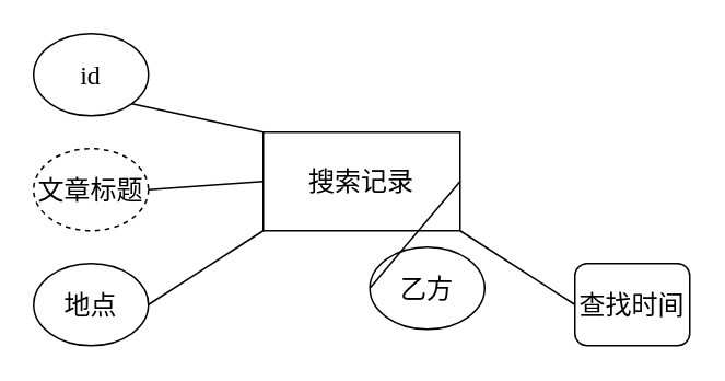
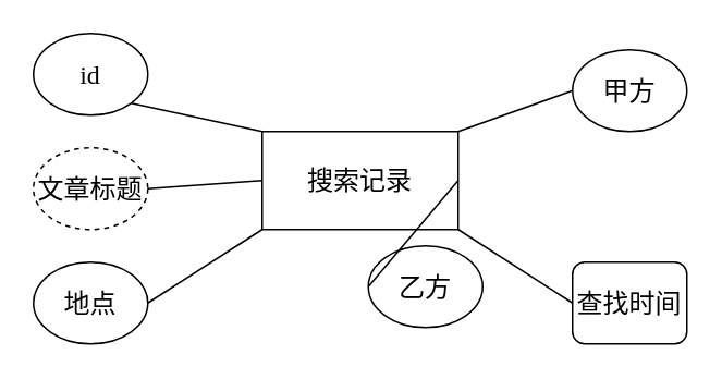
+ <mxCell id="8" value="甲方" style="ellipse;whiteSpace=wrap;html=1;fontFamily=Times New Roman;fontSize=16;" parent="1" vertex="1"><mxGeometry x="350" y="30" width="70" height="50" as="geometry" /></mxCell>
+ <mxCell id="11" value="" style="endArrow=none;html=1;rounded=0;exitX=0;exitY=0.5;exitDx=0;exitDy=0;entryX=1;entryY=0;entryDx=0;entryDy=0;fontFamily=Times New Roman;fontSize=16;" parent="1" source="8" target="2" edge="1"><mxGeometry width="50" height="50" relative="1" as="geometry"><mxPoint x="200" y="170" as="sourcePoint" /><mxPoint x="270" y="120" as="targetPoint" /></mxGeometry></mxCell>
